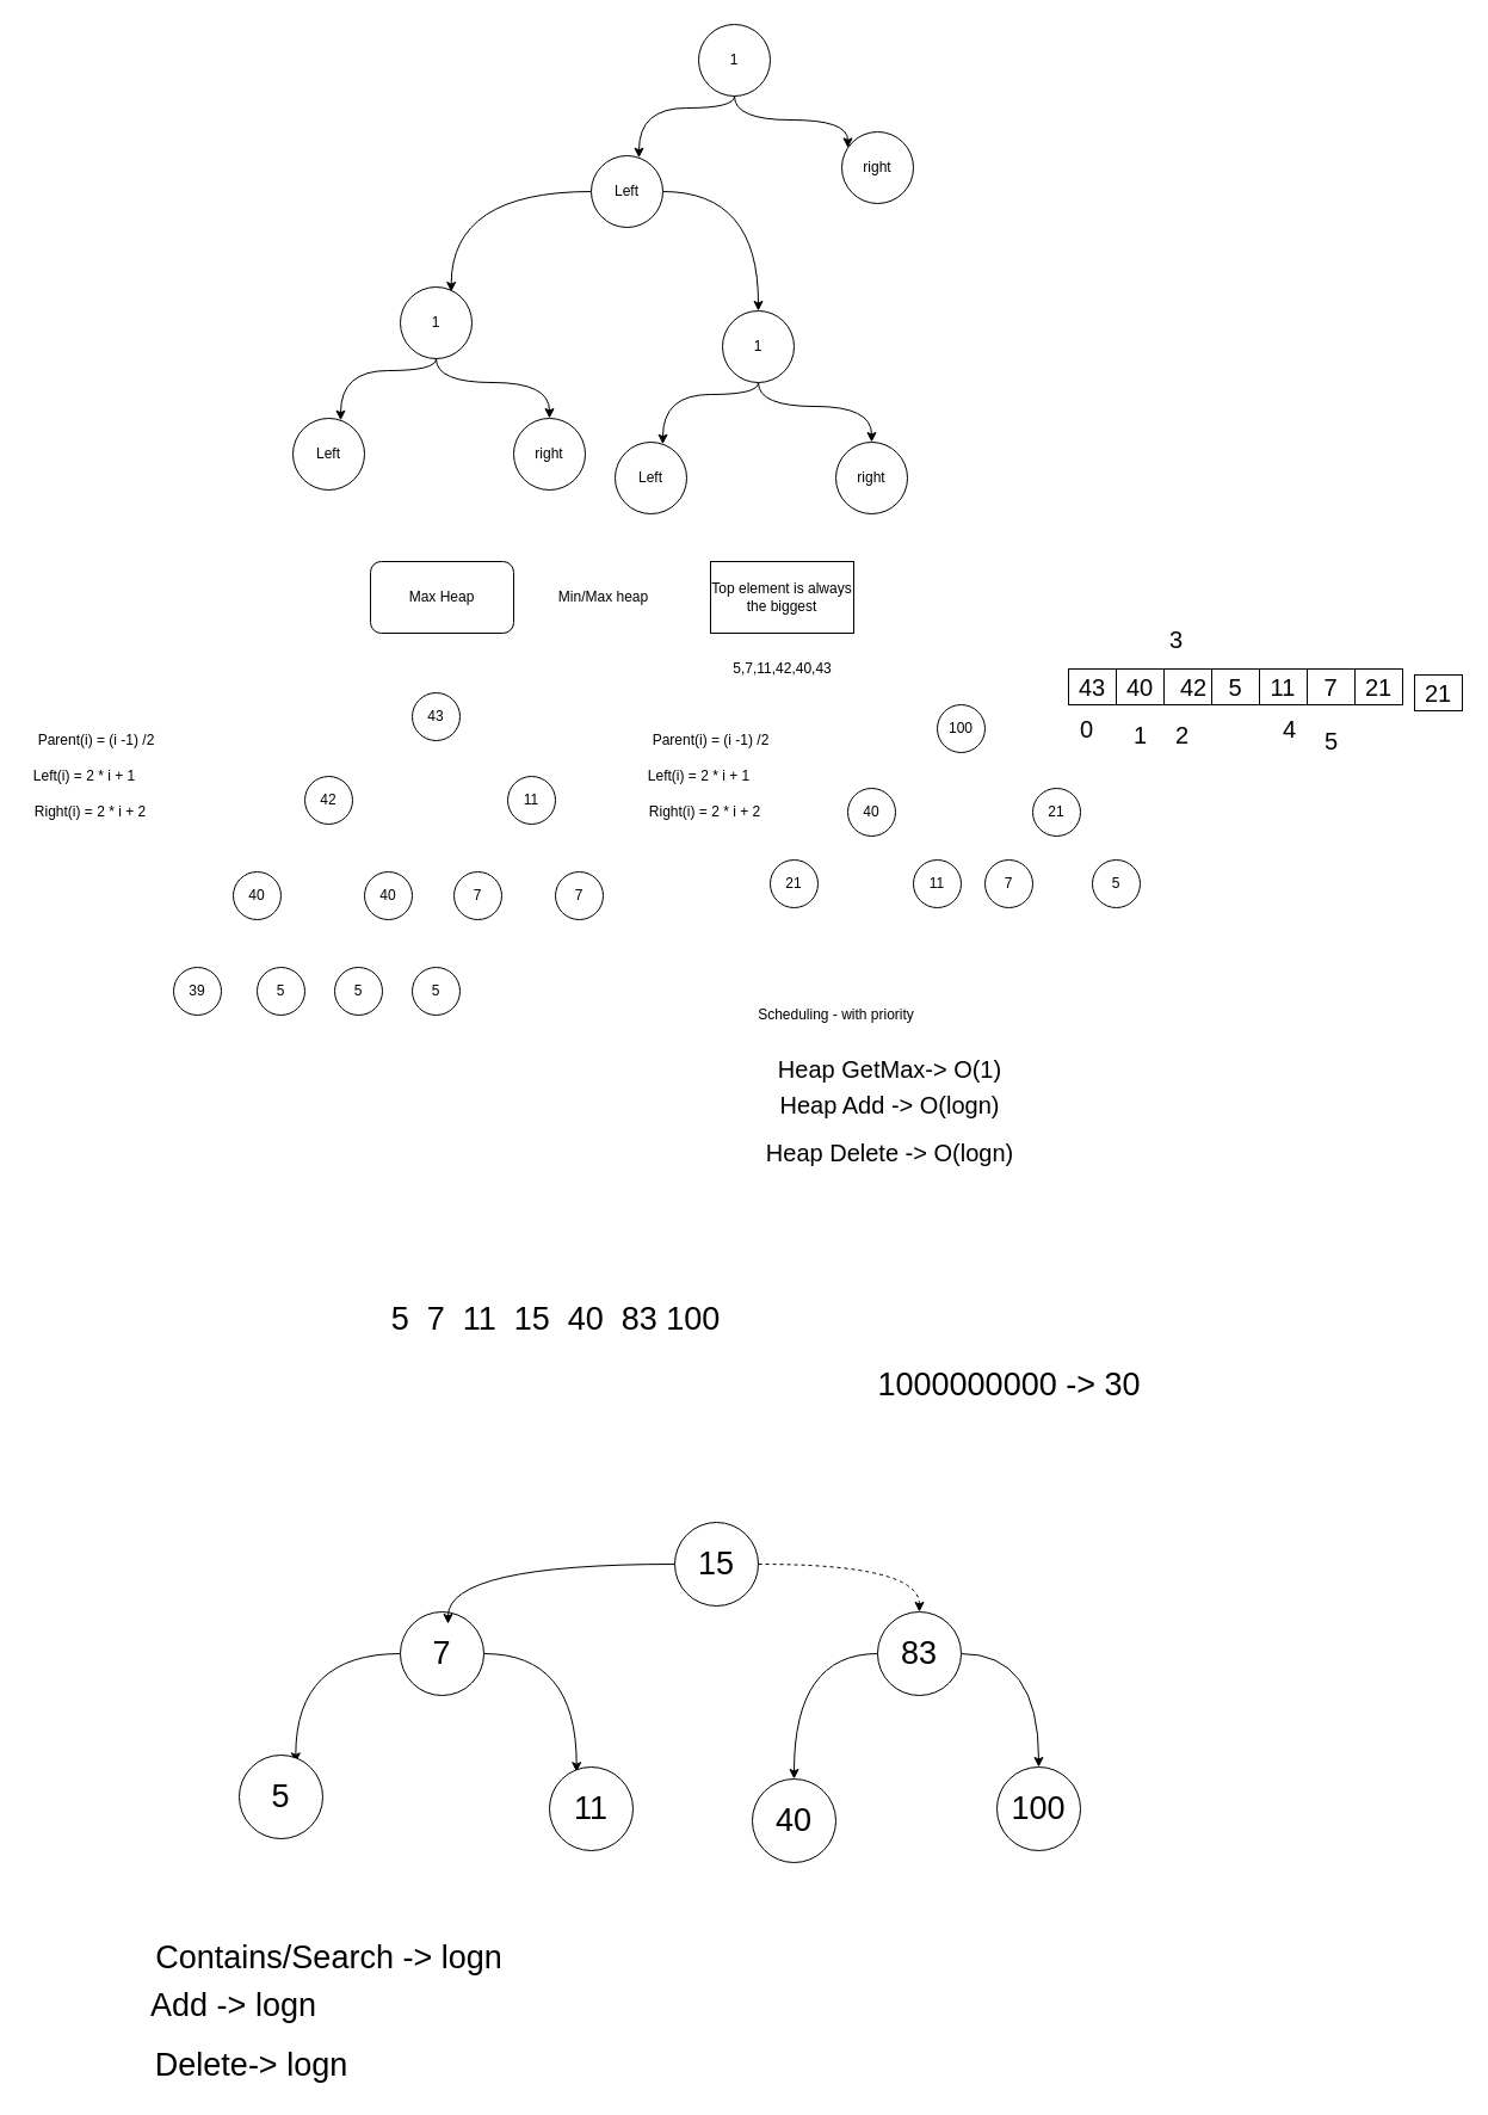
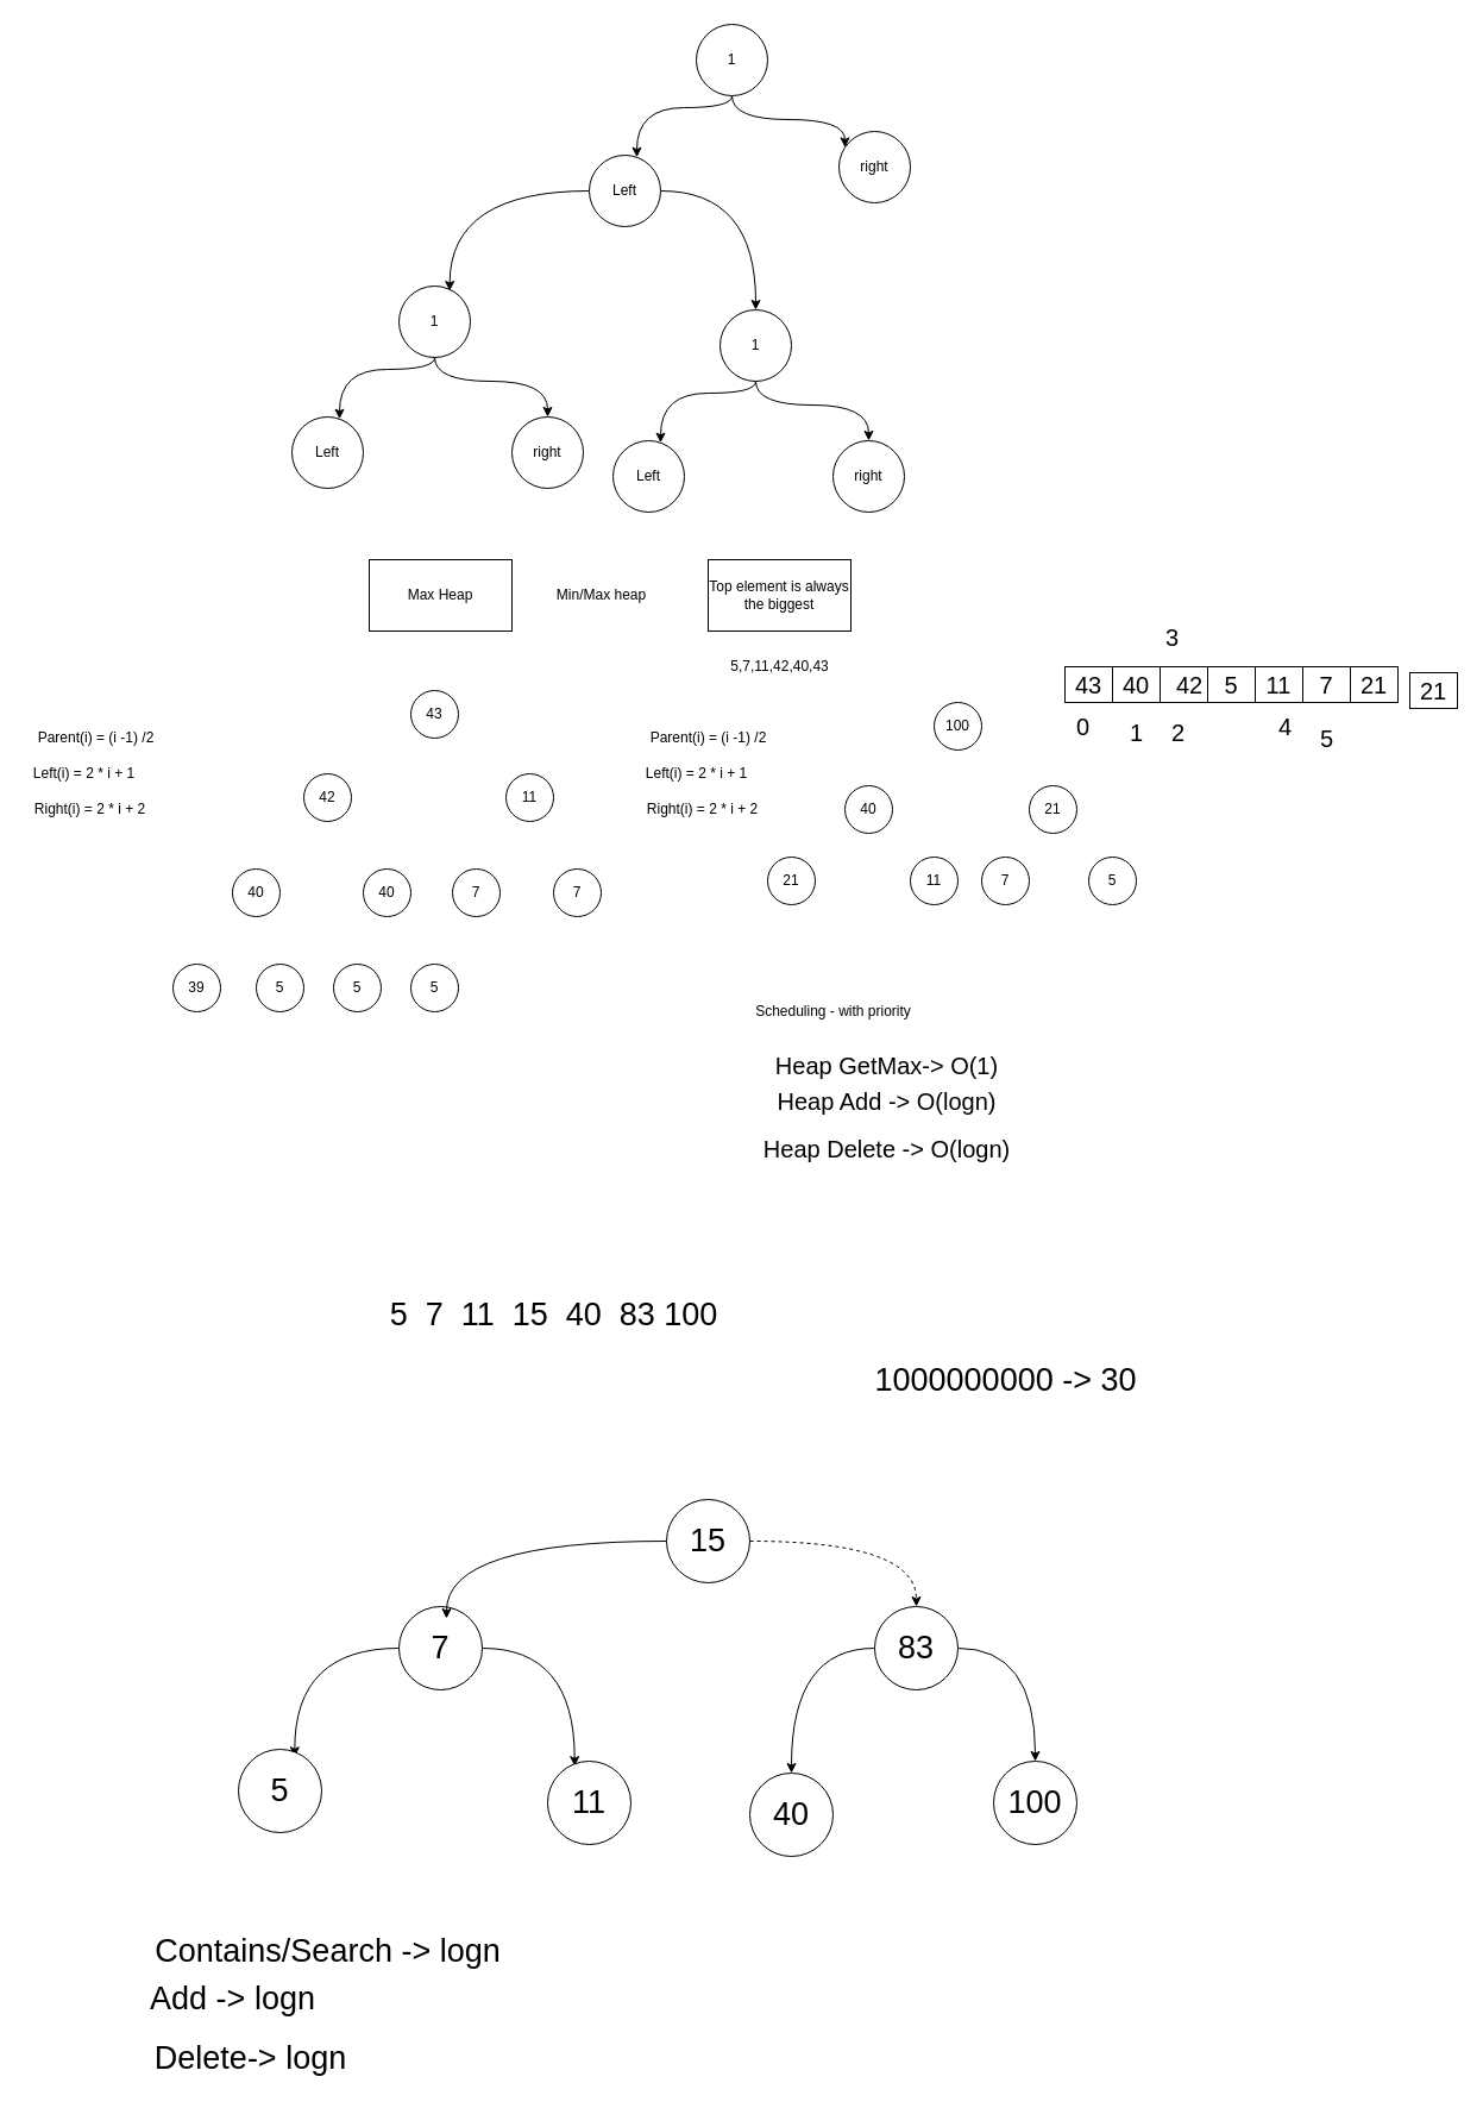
- <mxCell id="19" value="Max Heap" style="whiteSpace=wrap;html=1;rounded=1;" vertex="1" parent="1"><mxGeometry x="310" y="470" width="120" height="60" as="geometry" /></mxCell>
+ <mxCell id="19" value="Max Heap" style="rounded=0;whiteSpace=wrap;html=1;" vertex="1" parent="1"><mxGeometry x="310" y="470" width="120" height="60" as="geometry" /></mxCell>
- <mxCell id="75" value="15" style="ellipse;whiteSpace=wrap;html=1;fontSize=27;strokeWidth=1;" vertex="1" parent="1"><mxGeometry x="565" y="1275" width="70" height="70" as="geometry" /></mxCell>
+ <mxCell id="75" value="15" style="ellipse;whiteSpace=wrap;html=1;fontSize=27;strokeWidth=1;" vertex="1" parent="1"><mxGeometry x="560" y="1260" width="70" height="70" as="geometry" /></mxCell>
